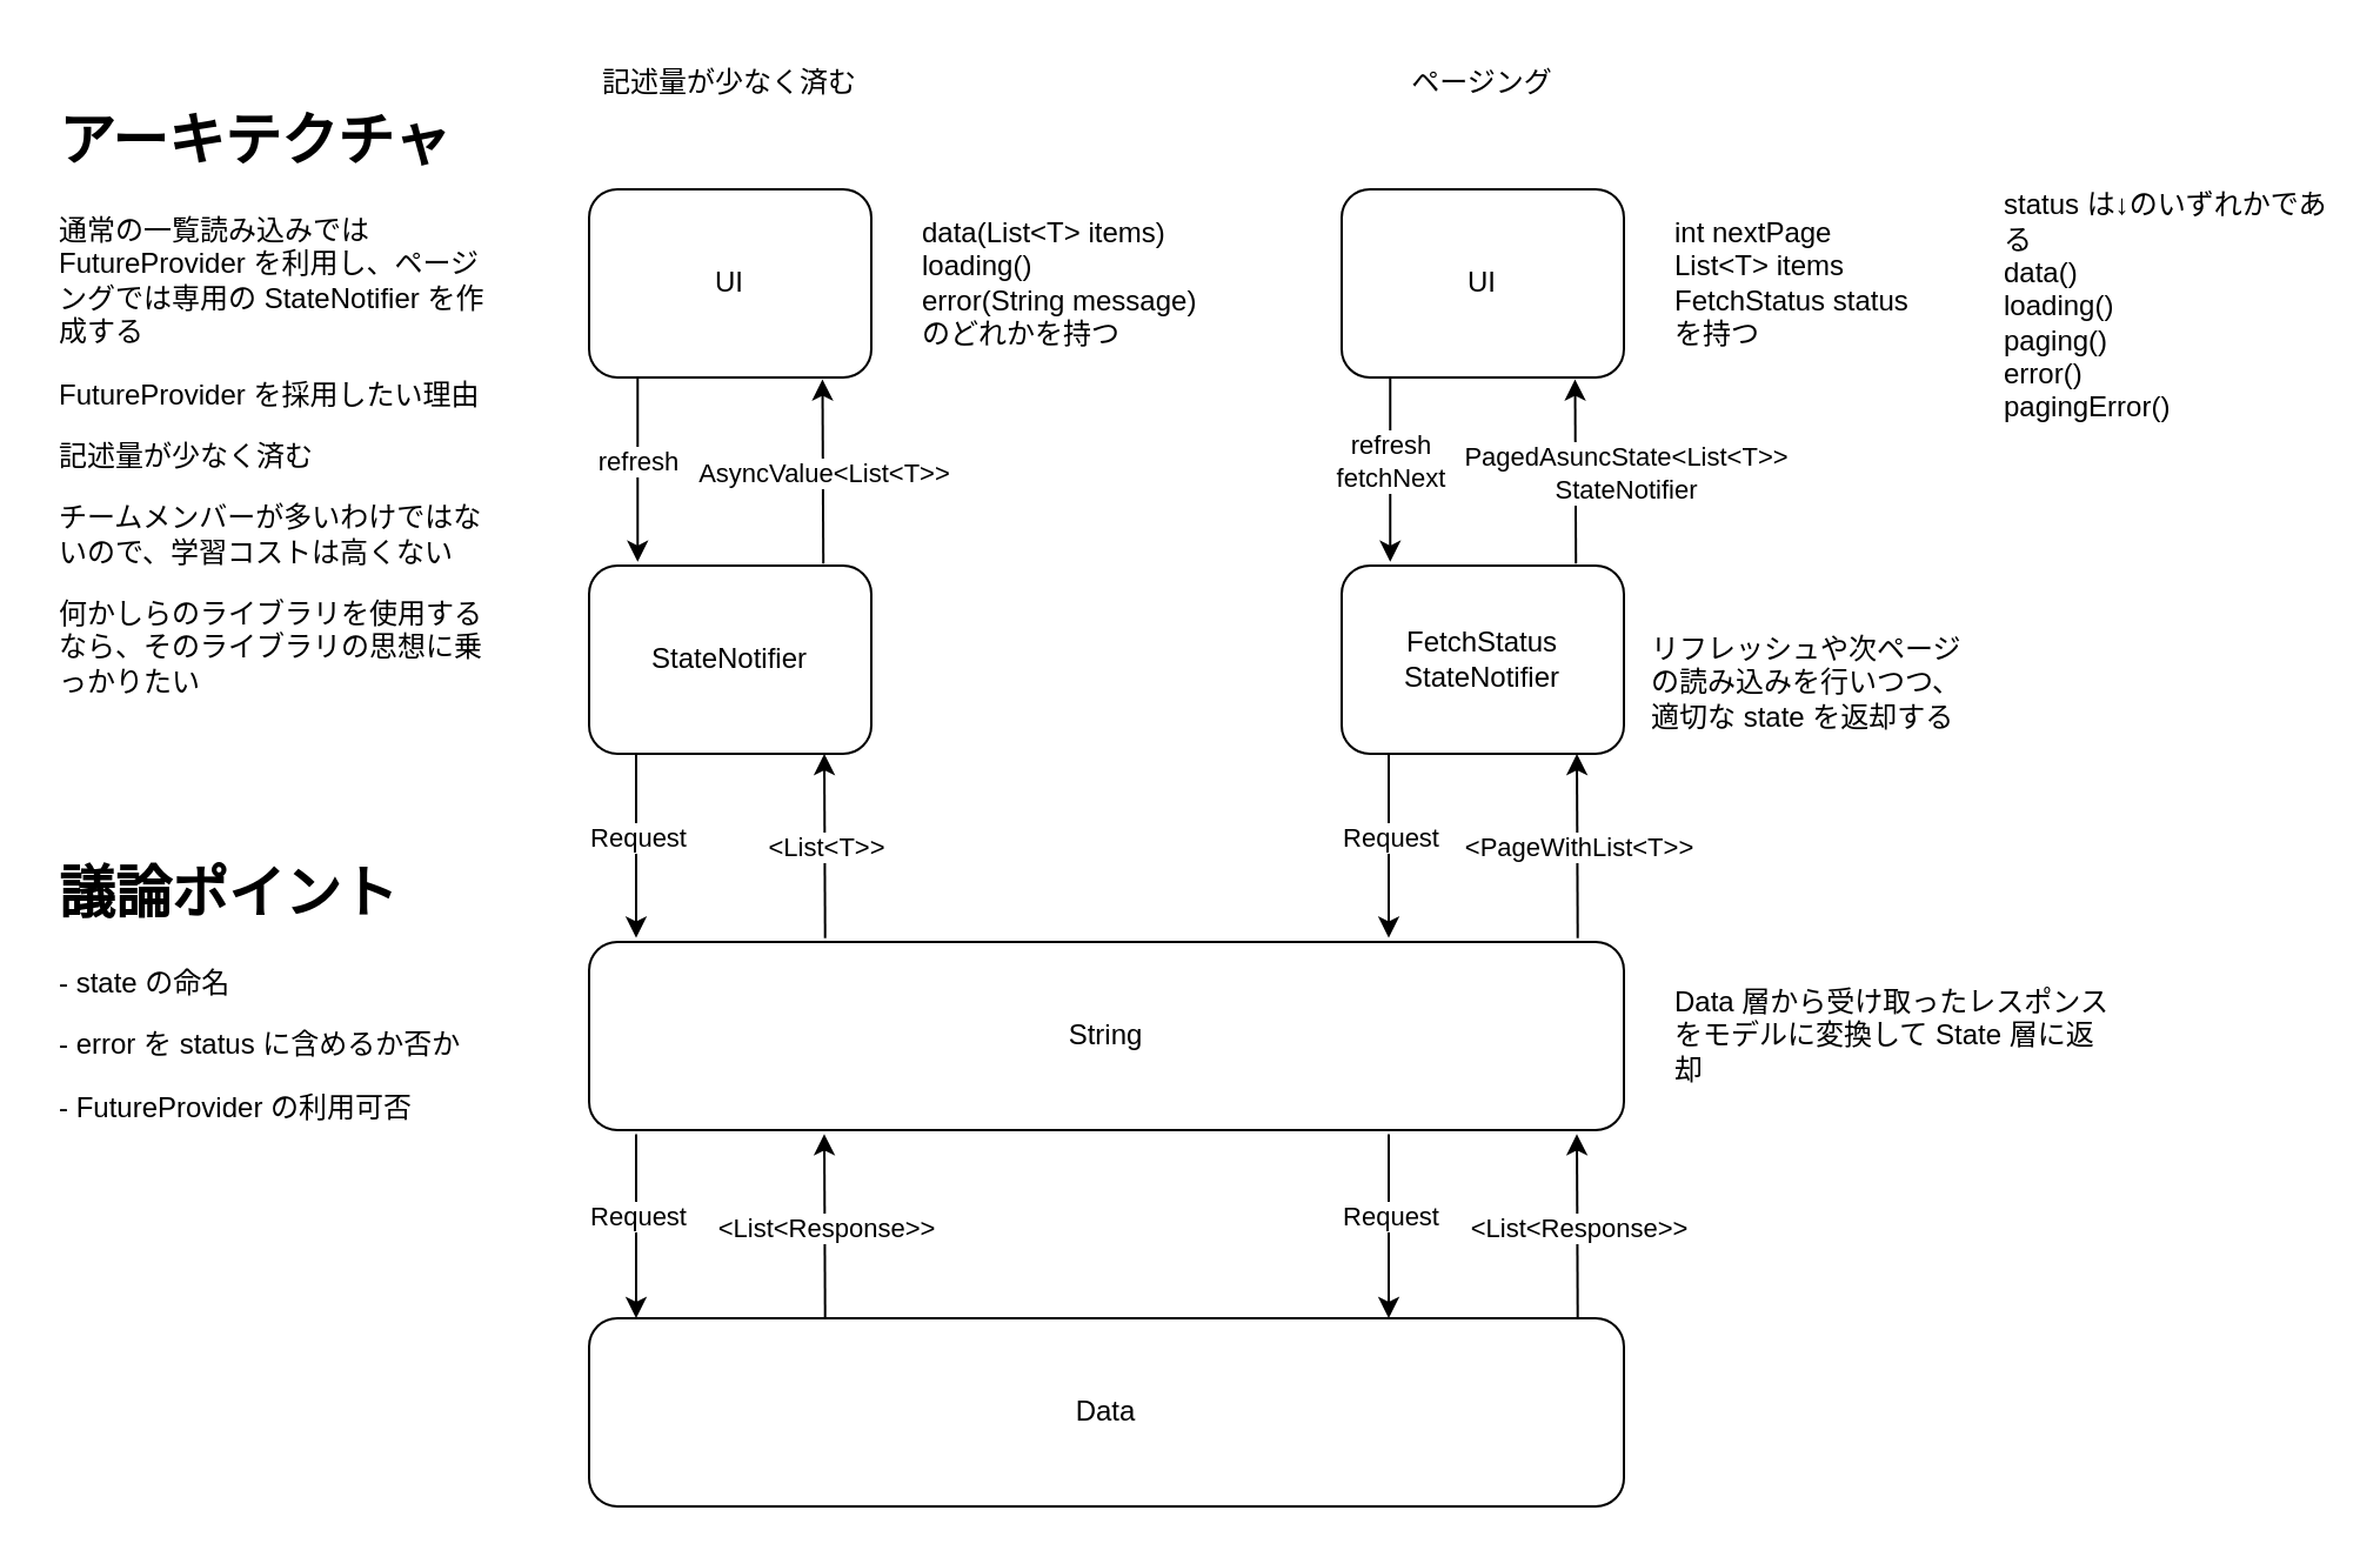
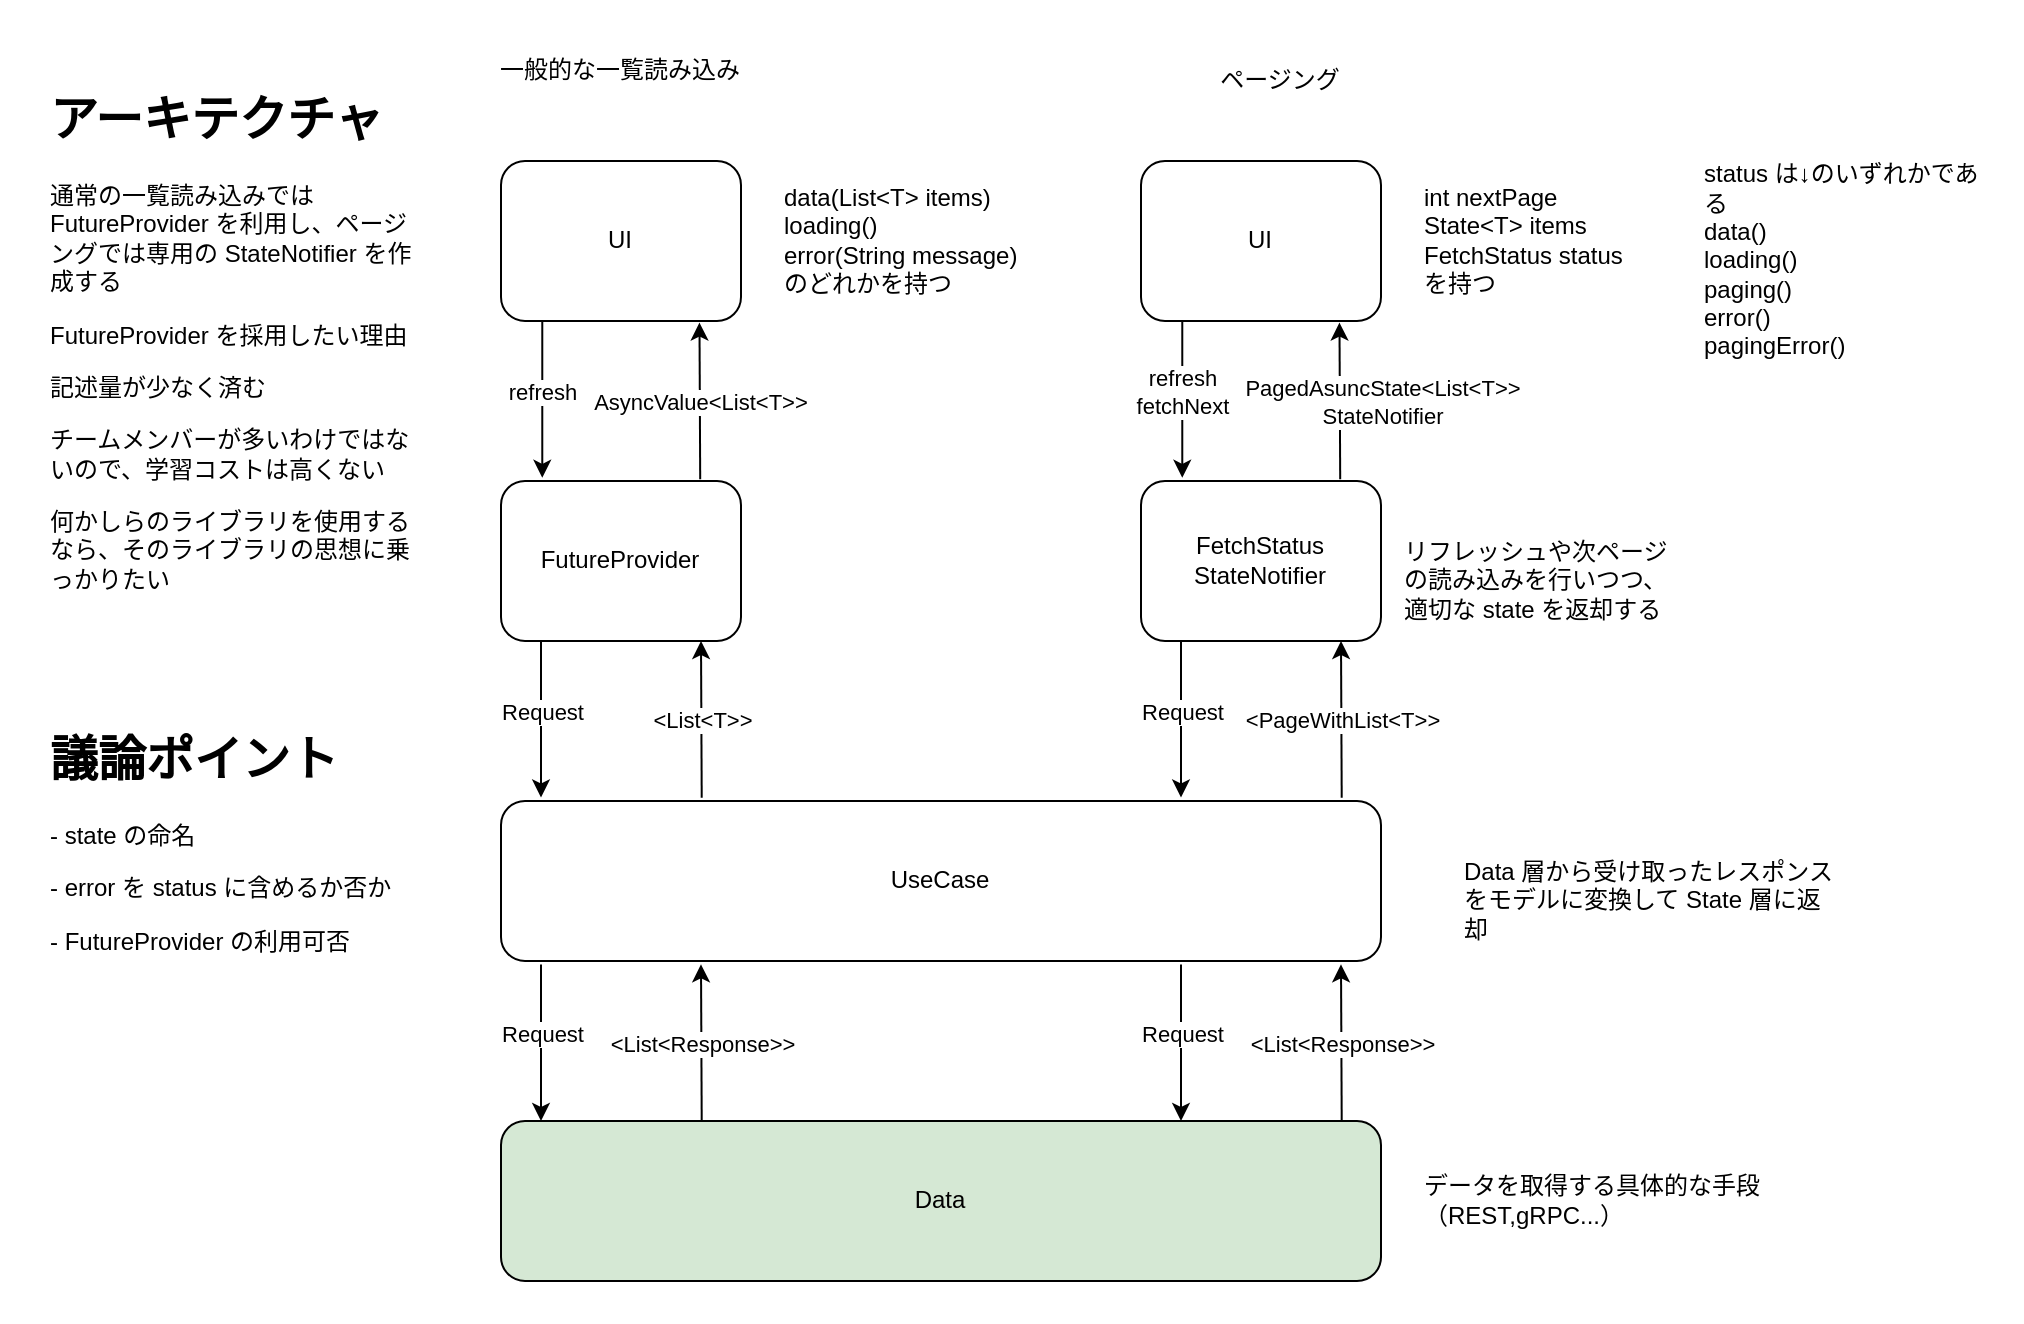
- <mxCell id="36" value="記述量が少なく済む" style="text;html=1;strokeColor=none;fillColor=none;align=center;verticalAlign=middle;whiteSpace=wrap;rounded=0;" vertex="1" parent="1"><mxGeometry x="185" y="20" width="250" height="30" as="geometry" /></mxCell>
+ <mxCell id="36" value="一般的な一覧読み込み" style="text;html=1;strokeColor=none;fillColor=none;align=center;verticalAlign=middle;whiteSpace=wrap;rounded=0;" vertex="1" parent="1"><mxGeometry x="185" y="20" width="250" height="30" as="geometry" /></mxCell>
- <mxCell id="37" value="ページング" style="text;html=1;strokeColor=none;fillColor=none;align=center;verticalAlign=middle;whiteSpace=wrap;rounded=0;" vertex="1" parent="1"><mxGeometry x="505" y="20" width="250" height="30" as="geometry" /></mxCell>
+ <mxCell id="37" value="ページング" style="text;html=1;strokeColor=none;fillColor=none;align=center;verticalAlign=middle;whiteSpace=wrap;rounded=0;" vertex="1" parent="1"><mxGeometry x="515" y="25" width="250" height="30" as="geometry" /></mxCell>
- <mxCell id="20" value="int nextPage&lt;br&gt;List&amp;lt;T&amp;gt; items&lt;br&gt;FetchStatus status&lt;br&gt;を持つ" style="text;html=1;strokeColor=none;fillColor=none;align=left;verticalAlign=middle;whiteSpace=wrap;rounded=0;" vertex="1" parent="1"><mxGeometry x="710" y="80" width="140" height="80" as="geometry" /></mxCell>
+ <mxCell id="20" value="int nextPage&lt;br&gt;State&amp;lt;T&amp;gt; items&lt;br&gt;FetchStatus status&lt;br&gt;を持つ" style="text;html=1;strokeColor=none;fillColor=none;align=left;verticalAlign=middle;whiteSpace=wrap;rounded=0;" vertex="1" parent="1"><mxGeometry x="710" y="80" width="140" height="80" as="geometry" /></mxCell>
- <mxCell id="8" value="StateNotifier" style="rounded=1;whiteSpace=wrap;html=1;" vertex="1" parent="1"><mxGeometry x="250" y="240" width="120" height="80" as="geometry" /></mxCell>
+ <mxCell id="8" value="FutureProvider" style="rounded=1;whiteSpace=wrap;html=1;" vertex="1" parent="1"><mxGeometry x="250" y="240" width="120" height="80" as="geometry" /></mxCell>
- <mxCell id="9" value="String" style="rounded=1;whiteSpace=wrap;html=1;" vertex="1" parent="1"><mxGeometry x="250" y="400" width="440" height="80" as="geometry" /></mxCell>
+ <mxCell id="9" value="UseCase" style="rounded=1;whiteSpace=wrap;html=1;" vertex="1" parent="1"><mxGeometry x="250" y="400" width="440" height="80" as="geometry" /></mxCell>
- <mxCell id="30" value="Data 層から受け取ったレスポンスをモデルに変換して State 層に返却" style="text;html=1;strokeColor=none;fillColor=none;align=left;verticalAlign=middle;whiteSpace=wrap;rounded=0;" vertex="1" parent="1"><mxGeometry x="710" y="400" width="190" height="80" as="geometry" /></mxCell>
+ <mxCell id="30" value="Data 層から受け取ったレスポンスをモデルに変換して State 層に返却" style="text;html=1;strokeColor=none;fillColor=none;align=left;verticalAlign=middle;whiteSpace=wrap;rounded=0;" vertex="1" parent="1"><mxGeometry x="730" y="410" width="190" height="80" as="geometry" /></mxCell>
- <mxCell id="14" value="Data" style="rounded=1;whiteSpace=wrap;html=1;" vertex="1" parent="1"><mxGeometry x="250" y="560" width="440" height="80" as="geometry" /></mxCell>
+ <mxCell id="14" value="Data" style="rounded=1;whiteSpace=wrap;html=1;fillColor=#d5e8d4;" vertex="1" parent="1"><mxGeometry x="250" y="560" width="440" height="80" as="geometry" /></mxCell>
+ <mxCell id="35" value="データを取得する具体的な手段（REST,gRPC...）" style="text;html=1;strokeColor=none;fillColor=none;align=left;verticalAlign=middle;whiteSpace=wrap;rounded=0;" vertex="1" parent="1"><mxGeometry x="710" y="560" width="180" height="80" as="geometry" /></mxCell>
